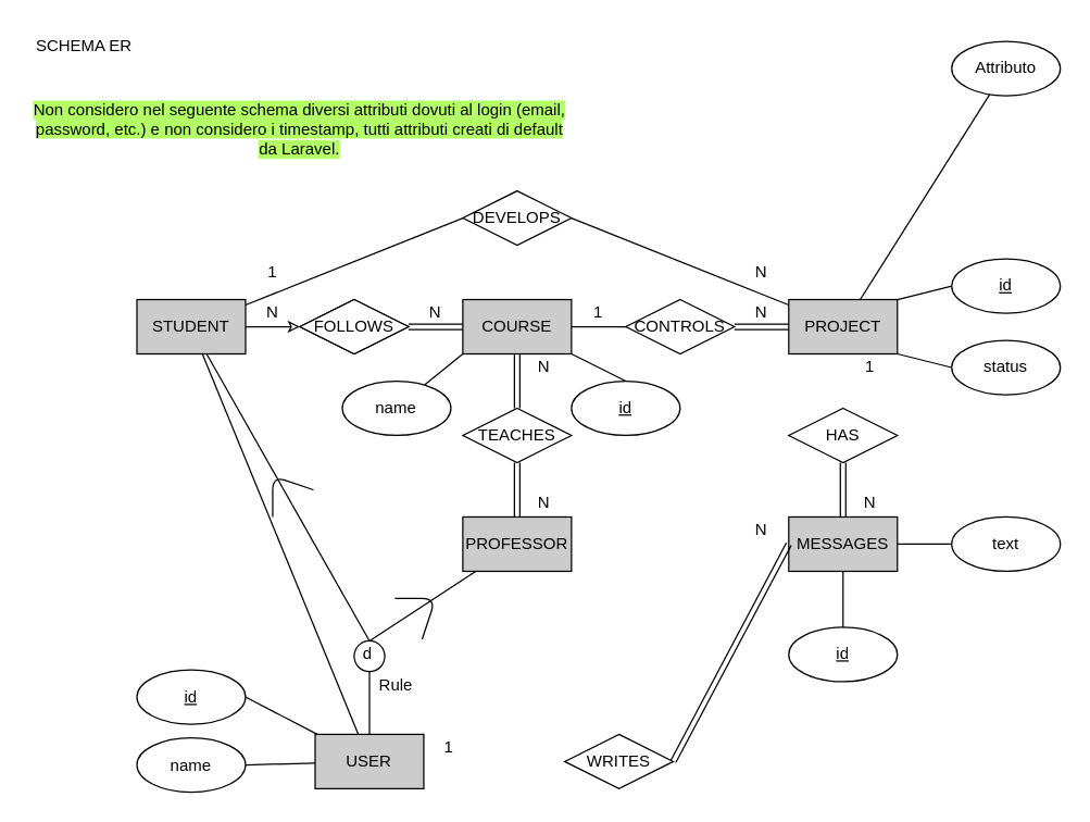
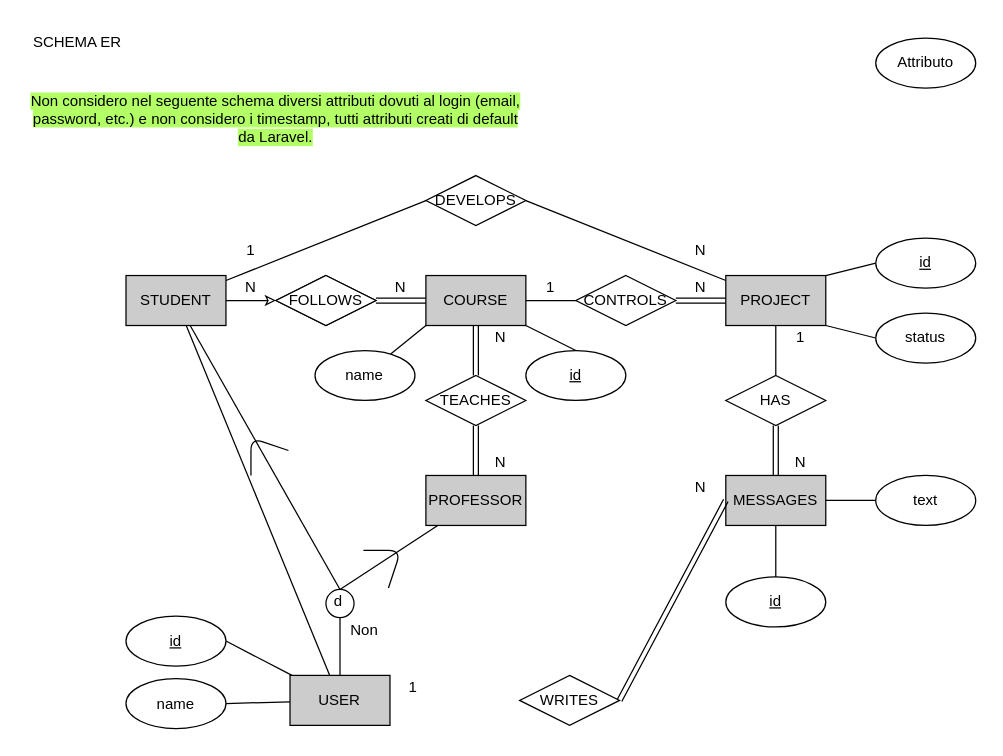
- <mxCell id="10" style="edgeStyle=none;rounded=0;orthogonalLoop=1;jettySize=auto;html=1;endArrow=none;endFill=0;strokeColor=#000000;" parent="1" source="13" target="56" edge="1"><mxGeometry relative="1" as="geometry"><mxPoint x="620" y="300" as="targetPoint" /></mxGeometry></mxCell>
+ <mxCell id="10" style="edgeStyle=none;rounded=0;orthogonalLoop=1;jettySize=auto;html=1;endArrow=none;endFill=0;strokeColor=#000000;entryX=0.5;entryY=0;entryDx=0;entryDy=0;" parent="1" source="13" target="55" edge="1"><mxGeometry relative="1" as="geometry"><mxPoint x="620" y="300" as="targetPoint" /></mxGeometry></mxCell>
- <mxCell id="59" value="Rule" style="text;html=1;strokeColor=none;fillColor=none;align=center;verticalAlign=middle;whiteSpace=wrap;rounded=0;" vertex="1" parent="1"><mxGeometry x="271.25" y="493.75" width="40" height="20" as="geometry" /></mxCell>
+ <mxCell id="59" value="Non" style="text;html=1;strokeColor=none;fillColor=none;align=center;verticalAlign=middle;whiteSpace=wrap;rounded=0;" vertex="1" parent="1"><mxGeometry x="271.25" y="493.75" width="40" height="20" as="geometry" /></mxCell>
